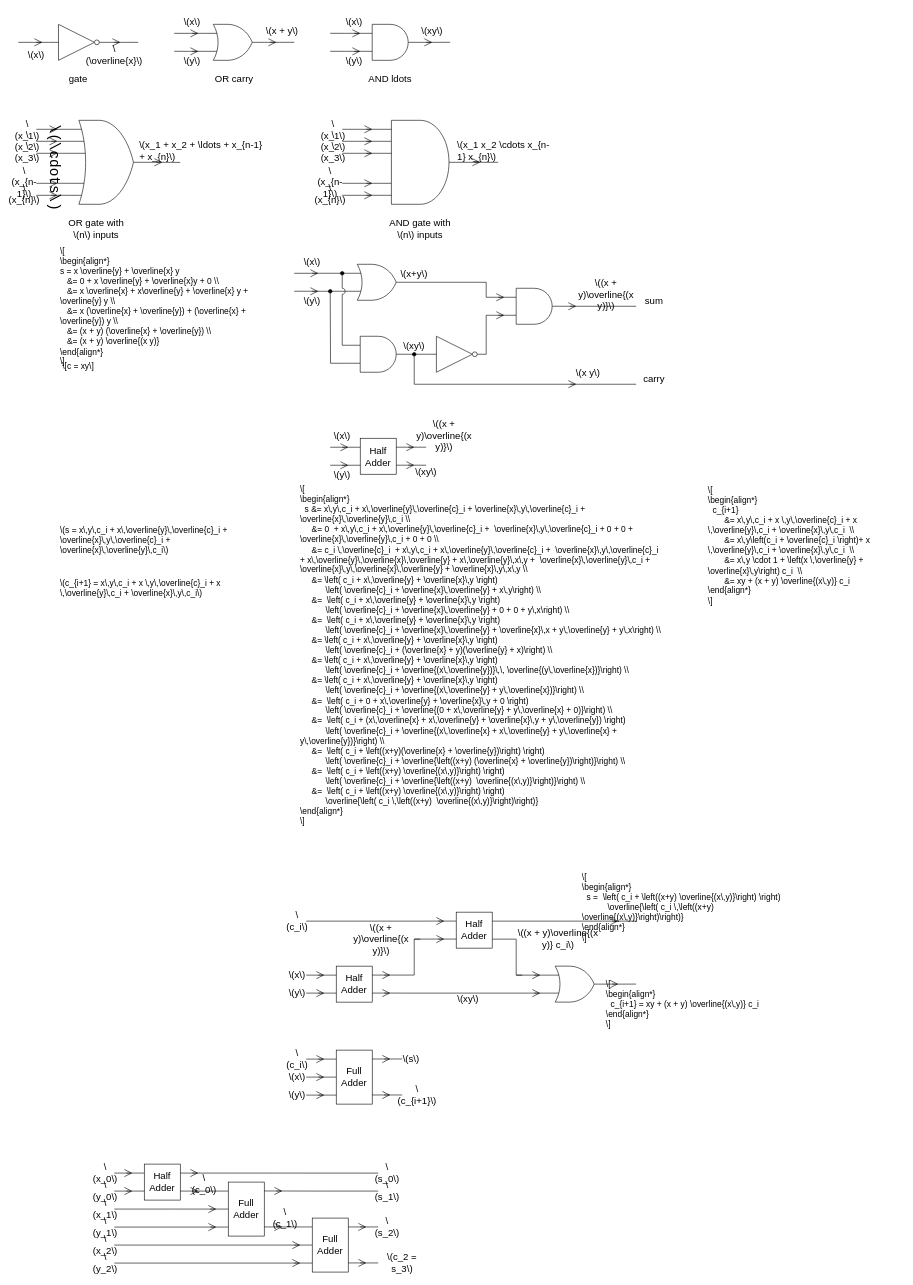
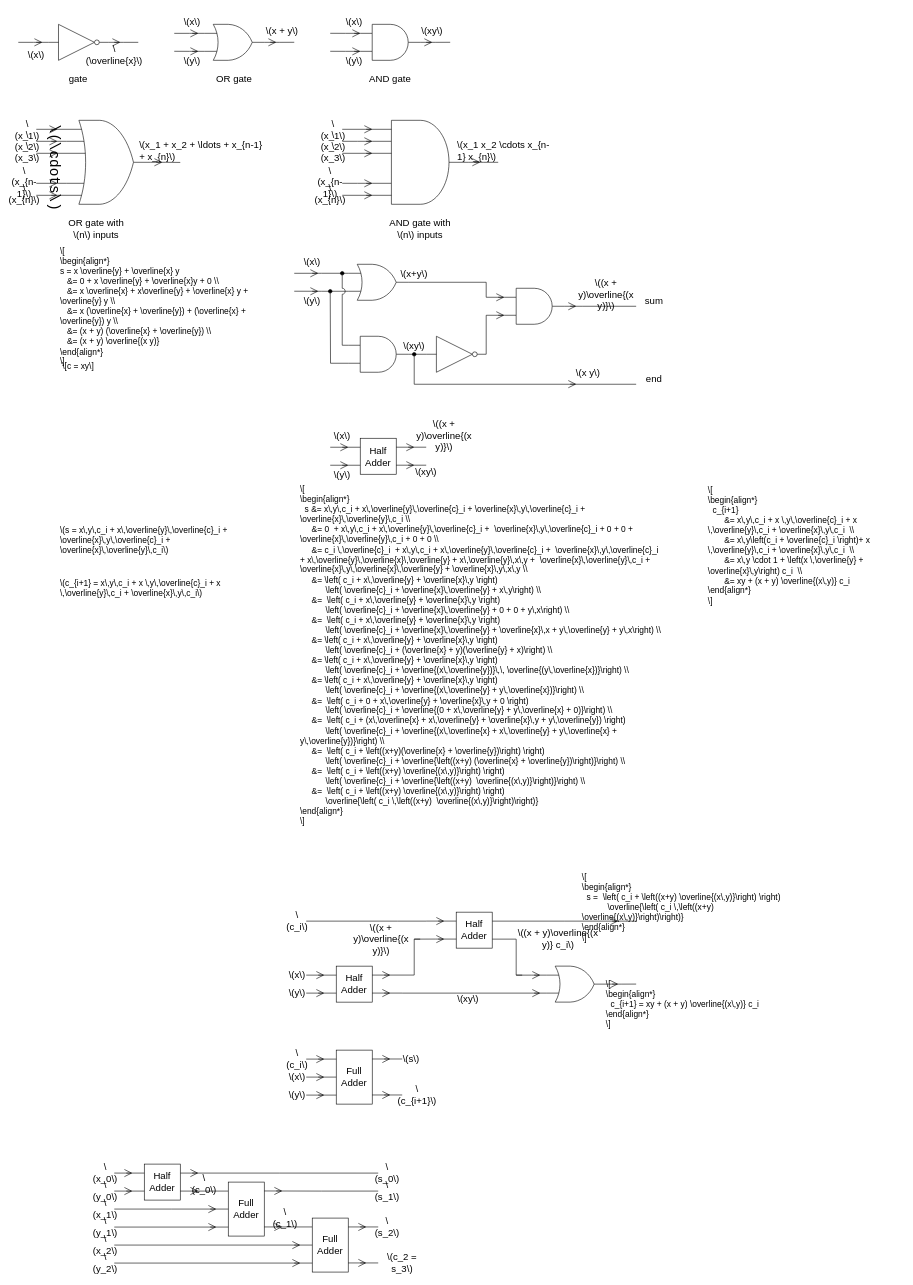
- <mxCell id="23" value="OR carry" style="text;html=1;strokeColor=none;fillColor=none;align=center;verticalAlign=middle;whiteSpace=wrap;rounded=0;fontSize=16;" parent="1" vertex="1"><mxGeometry x="340" y="120" width="100" height="20" as="geometry" /></mxCell>
+ <mxCell id="23" value="OR gate" style="text;html=1;strokeColor=none;fillColor=none;align=center;verticalAlign=middle;whiteSpace=wrap;rounded=0;fontSize=16;" parent="1" vertex="1"><mxGeometry x="340" y="120" width="100" height="20" as="geometry" /></mxCell>
- <mxCell id="34" value="AND ldots" style="text;html=1;strokeColor=none;fillColor=none;align=center;verticalAlign=middle;whiteSpace=wrap;rounded=0;fontSize=16;" parent="1" vertex="1"><mxGeometry x="600" y="120" width="100" height="20" as="geometry" /></mxCell>
+ <mxCell id="34" value="AND gate" style="text;html=1;strokeColor=none;fillColor=none;align=center;verticalAlign=middle;whiteSpace=wrap;rounded=0;fontSize=16;" parent="1" vertex="1"><mxGeometry x="600" y="120" width="100" height="20" as="geometry" /></mxCell>
- <mxCell id="96" value="carry" style="text;html=1;strokeColor=none;fillColor=none;align=center;verticalAlign=middle;whiteSpace=wrap;rounded=0;fontSize=16;" parent="1" vertex="1"><mxGeometry x="1060" y="620" width="60" height="20" as="geometry" /></mxCell>
+ <mxCell id="96" value="end" style="text;html=1;strokeColor=none;fillColor=none;align=center;verticalAlign=middle;whiteSpace=wrap;rounded=0;fontSize=16;" parent="1" vertex="1"><mxGeometry x="1060" y="620" width="60" height="20" as="geometry" /></mxCell>
